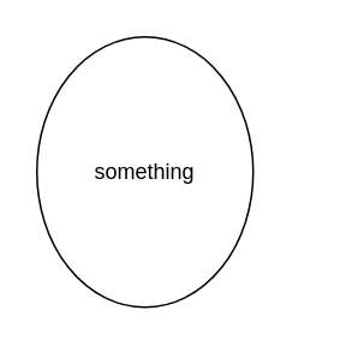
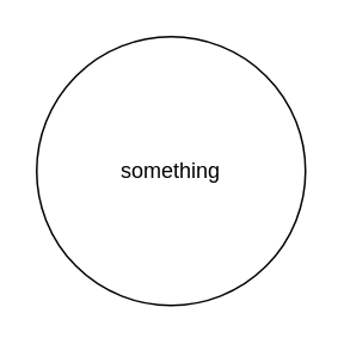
- <mxCell id="2" value="something" style="ellipse;whiteSpace=wrap;html=1;aspect=fixed;" vertex="1" parent="1"><mxGeometry x="20" y="20" width="120" height="150" as="geometry" /></mxCell>
+ <mxCell id="2" value="something" style="ellipse;whiteSpace=wrap;html=1;aspect=fixed;" vertex="1" parent="1"><mxGeometry x="20" y="20" width="150" height="150" as="geometry" /></mxCell>
